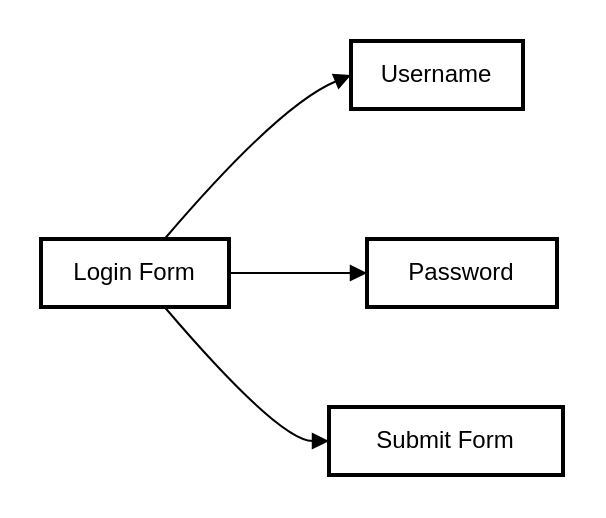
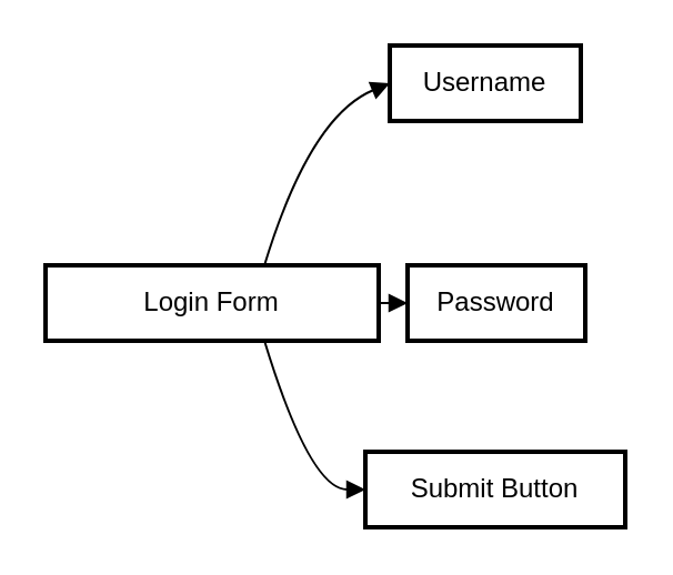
- <mxCell id="2" value="Login Form" style="whiteSpace=wrap;strokeWidth=2;" vertex="1" parent="1"><mxGeometry y="119" width="94" height="34" as="geometry" x="20" /></mxCell>
+ <mxCell id="2" value="Login Form" style="whiteSpace=wrap;strokeWidth=2;" vertex="1" parent="1"><mxGeometry x="20" y="119" width="150" height="34" as="geometry" /></mxCell>
- <mxCell id="4" value="Password" style="whiteSpace=wrap;strokeWidth=2;" vertex="1" parent="1"><mxGeometry x="183" y="119" width="95" height="34" as="geometry" /></mxCell>
+ <mxCell id="4" value="Password" style="whiteSpace=wrap;strokeWidth=2;" vertex="1" parent="1"><mxGeometry x="183" y="119" width="80" height="34" as="geometry" /></mxCell>
- <mxCell id="5" value="Submit Form" style="whiteSpace=wrap;strokeWidth=2;" vertex="1" parent="1"><mxGeometry x="164" y="203" width="117" height="34" as="geometry" /></mxCell>
+ <mxCell id="5" value="Submit Button" style="whiteSpace=wrap;strokeWidth=2;" vertex="1" parent="1"><mxGeometry x="164" y="203" width="117" height="34" as="geometry" /></mxCell>
